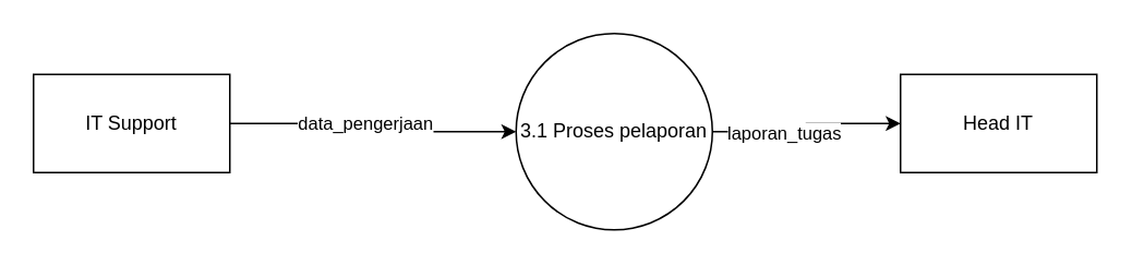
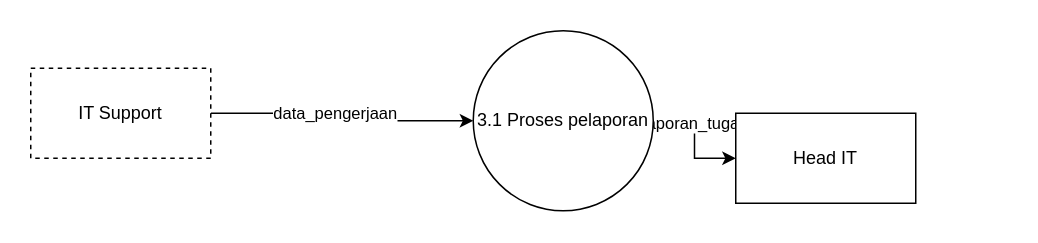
- <mxCell id="7" value="IT Support" style="rounded=0;whiteSpace=wrap;html=1;" vertex="1" parent="1"><mxGeometry x="20" y="45" width="120" height="60" as="geometry" /></mxCell>
+ <mxCell id="7" value="IT Support" style="rounded=0;whiteSpace=wrap;html=1;dashed=1;" vertex="1" parent="1"><mxGeometry x="20" y="45" width="120" height="60" as="geometry" /></mxCell>
- <mxCell id="8" value="Head IT" style="rounded=0;whiteSpace=wrap;html=1;" vertex="1" parent="1"><mxGeometry x="550" y="45" width="120" height="60" as="geometry" /></mxCell>
+ <mxCell id="8" value="Head IT" style="rounded=0;whiteSpace=wrap;html=1;" vertex="1" parent="1"><mxGeometry x="490" y="75" width="120" height="60" as="geometry" /></mxCell>
